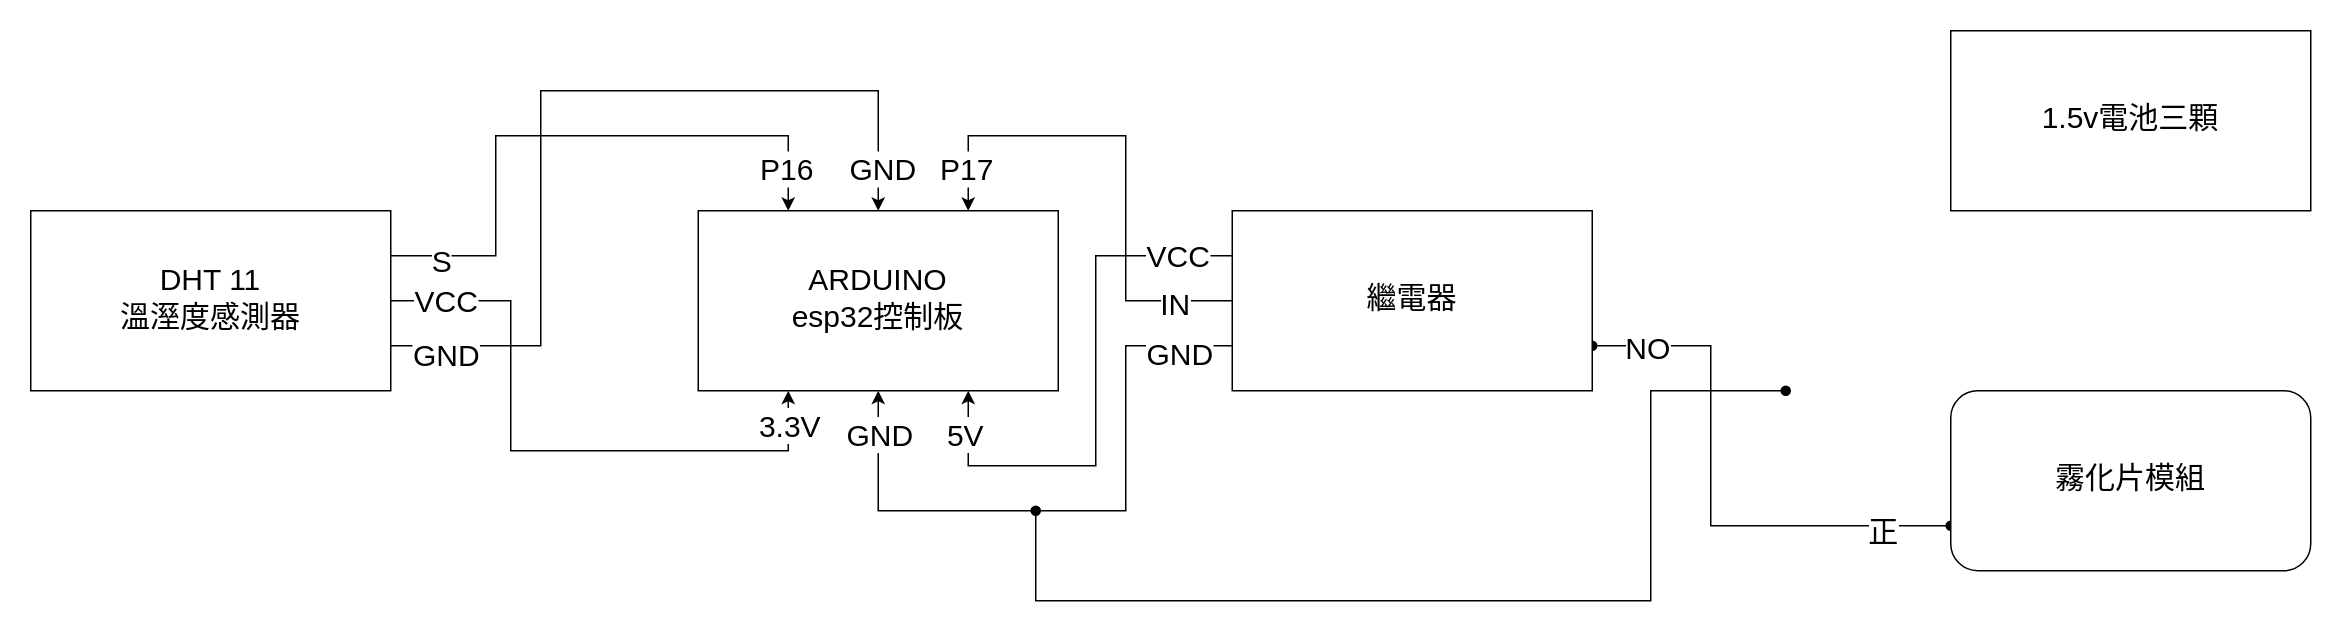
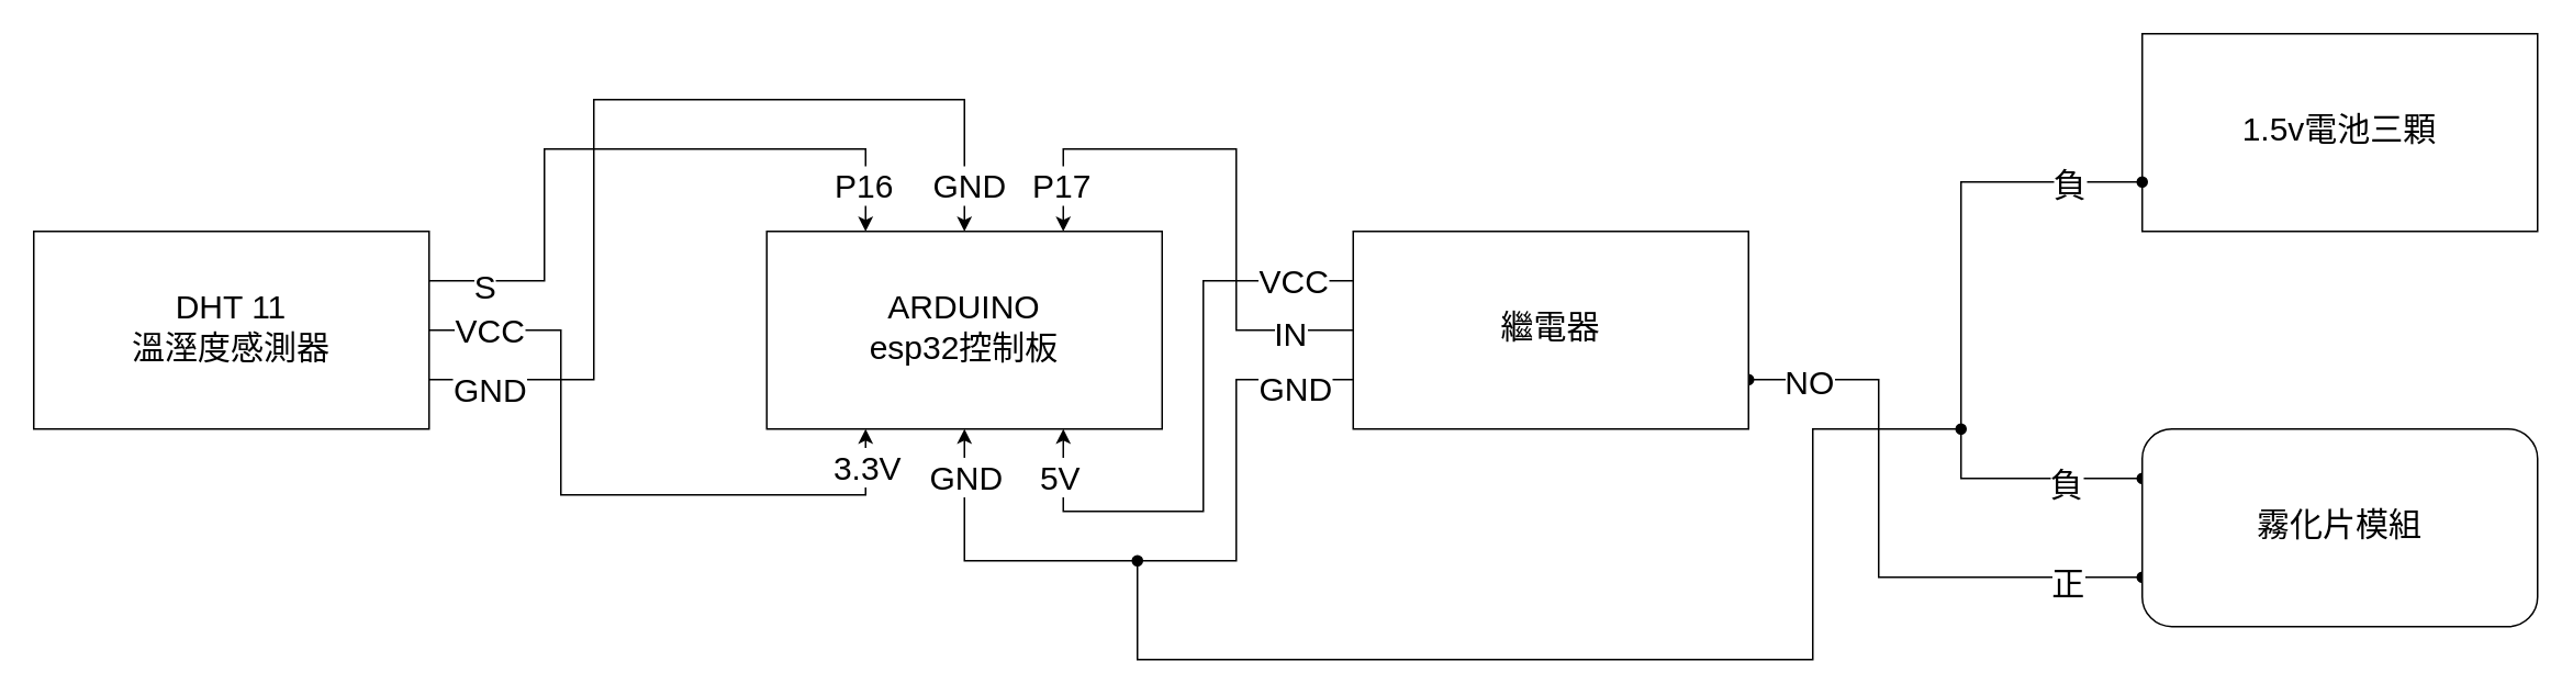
+ <mxCell id="17" style="edgeStyle=orthogonalEdgeStyle;rounded=0;orthogonalLoop=1;jettySize=auto;html=1;exitX=0;exitY=0.25;exitDx=0;exitDy=0;entryX=0;entryY=0.75;entryDx=0;entryDy=0;startArrow=oval;startFill=1;endArrow=oval;endFill=1;" edge="1" parent="1" source="20" target="16"><mxGeometry relative="1" as="geometry"><Array as="points"><mxPoint x="1190" y="290" /><mxPoint x="1190" y="110" /></Array></mxGeometry></mxCell>
+ <mxCell id="18" value="負" style="edgeLabel;html=1;align=center;verticalAlign=middle;resizable=0;points=[];fontSize=20;" vertex="1" connectable="0" parent="17"><mxGeometry x="-0.76" y="2" relative="1" as="geometry"><mxPoint x="1" as="offset" /></mxGeometry></mxCell>
+ <mxCell id="19" value="負" style="edgeLabel;html=1;align=center;verticalAlign=middle;resizable=0;points=[];fontSize=20;" vertex="1" connectable="0" parent="17"><mxGeometry x="0.775" relative="1" as="geometry"><mxPoint as="offset" /></mxGeometry></mxCell>
